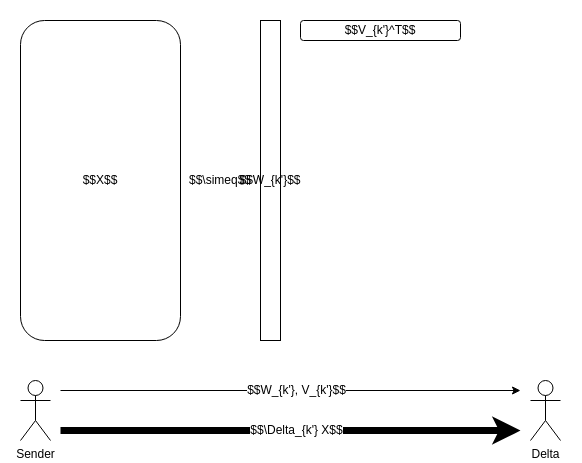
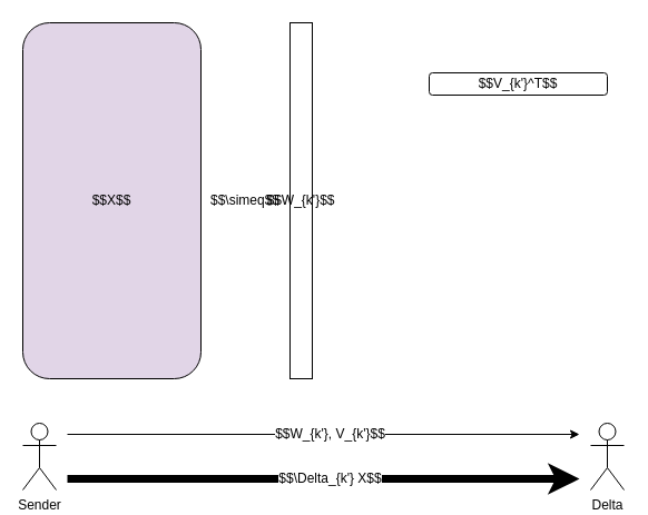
- <mxCell id="4" value="$$V_{k'}^T$$" style="rounded=1;whiteSpace=wrap;html=1;" parent="1" vertex="1"><mxGeometry x="300" y="20" width="160" height="20" as="geometry" /></mxCell>
+ <mxCell id="4" value="$$V_{k'}^T$$" style="rounded=1;whiteSpace=wrap;html=1;" parent="1" vertex="1"><mxGeometry x="385" y="65" width="160" height="20" as="geometry" /></mxCell>
- <mxCell id="2" value="$$X$$" style="rounded=1;whiteSpace=wrap;html=1;" parent="1" vertex="1"><mxGeometry x="20" y="20" width="160" height="320" as="geometry" /></mxCell>
+ <mxCell id="2" value="$$X$$" style="rounded=1;whiteSpace=wrap;html=1;fillColor=#e1d5e7;" parent="1" vertex="1"><mxGeometry x="20" y="20" width="160" height="320" as="geometry" /></mxCell>
